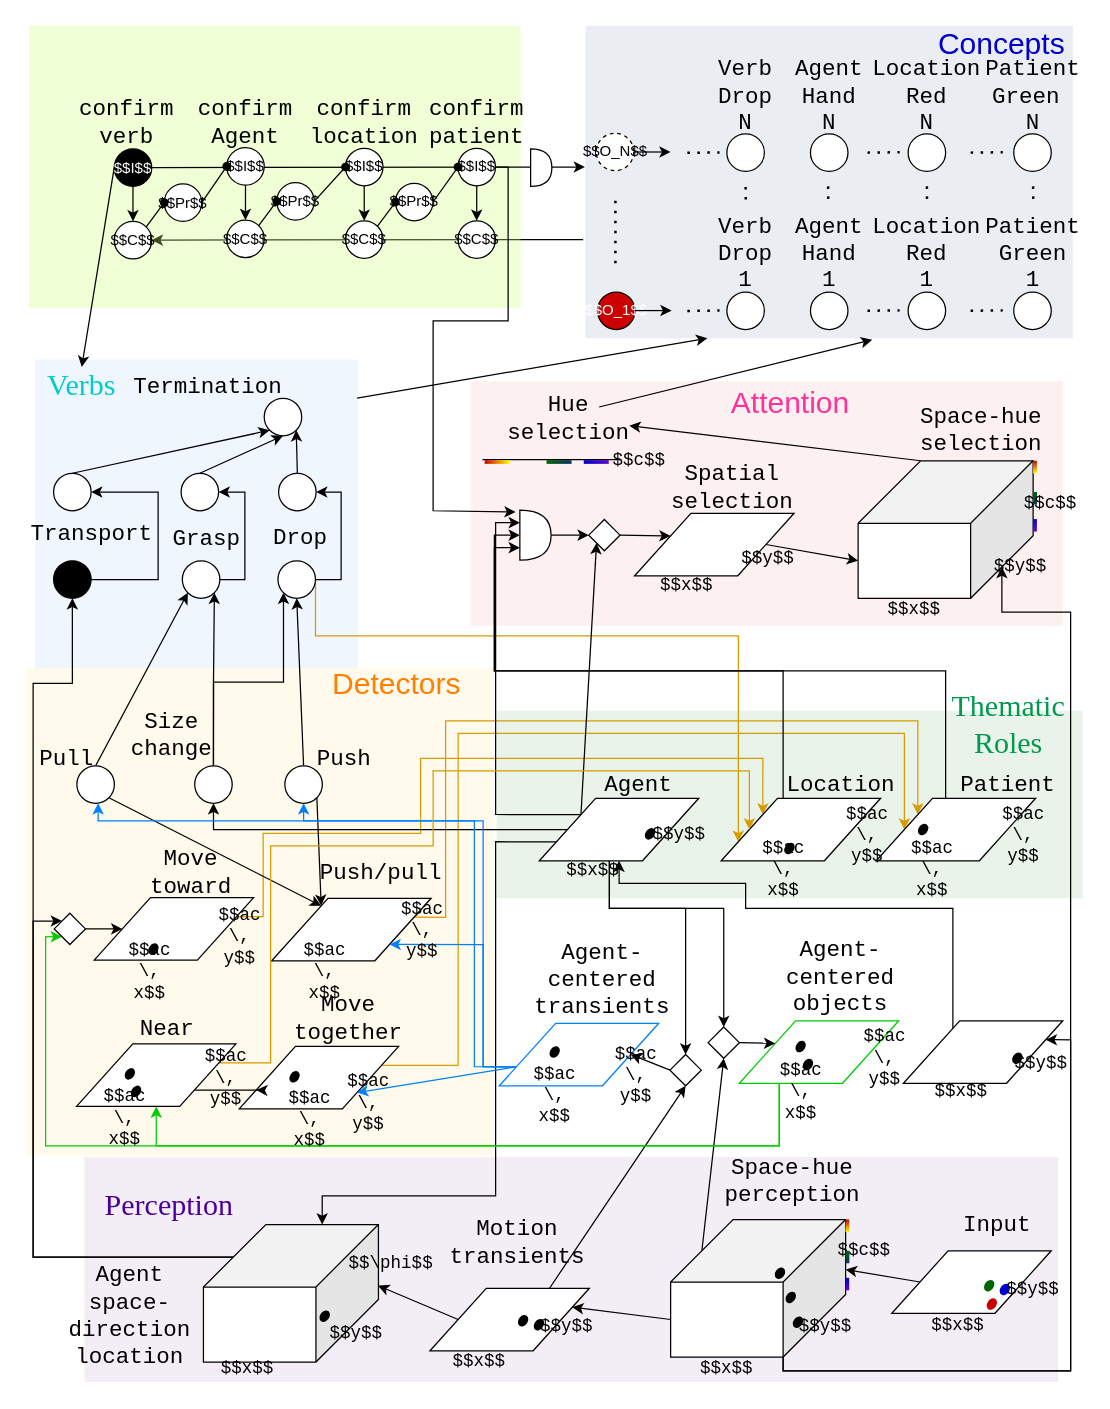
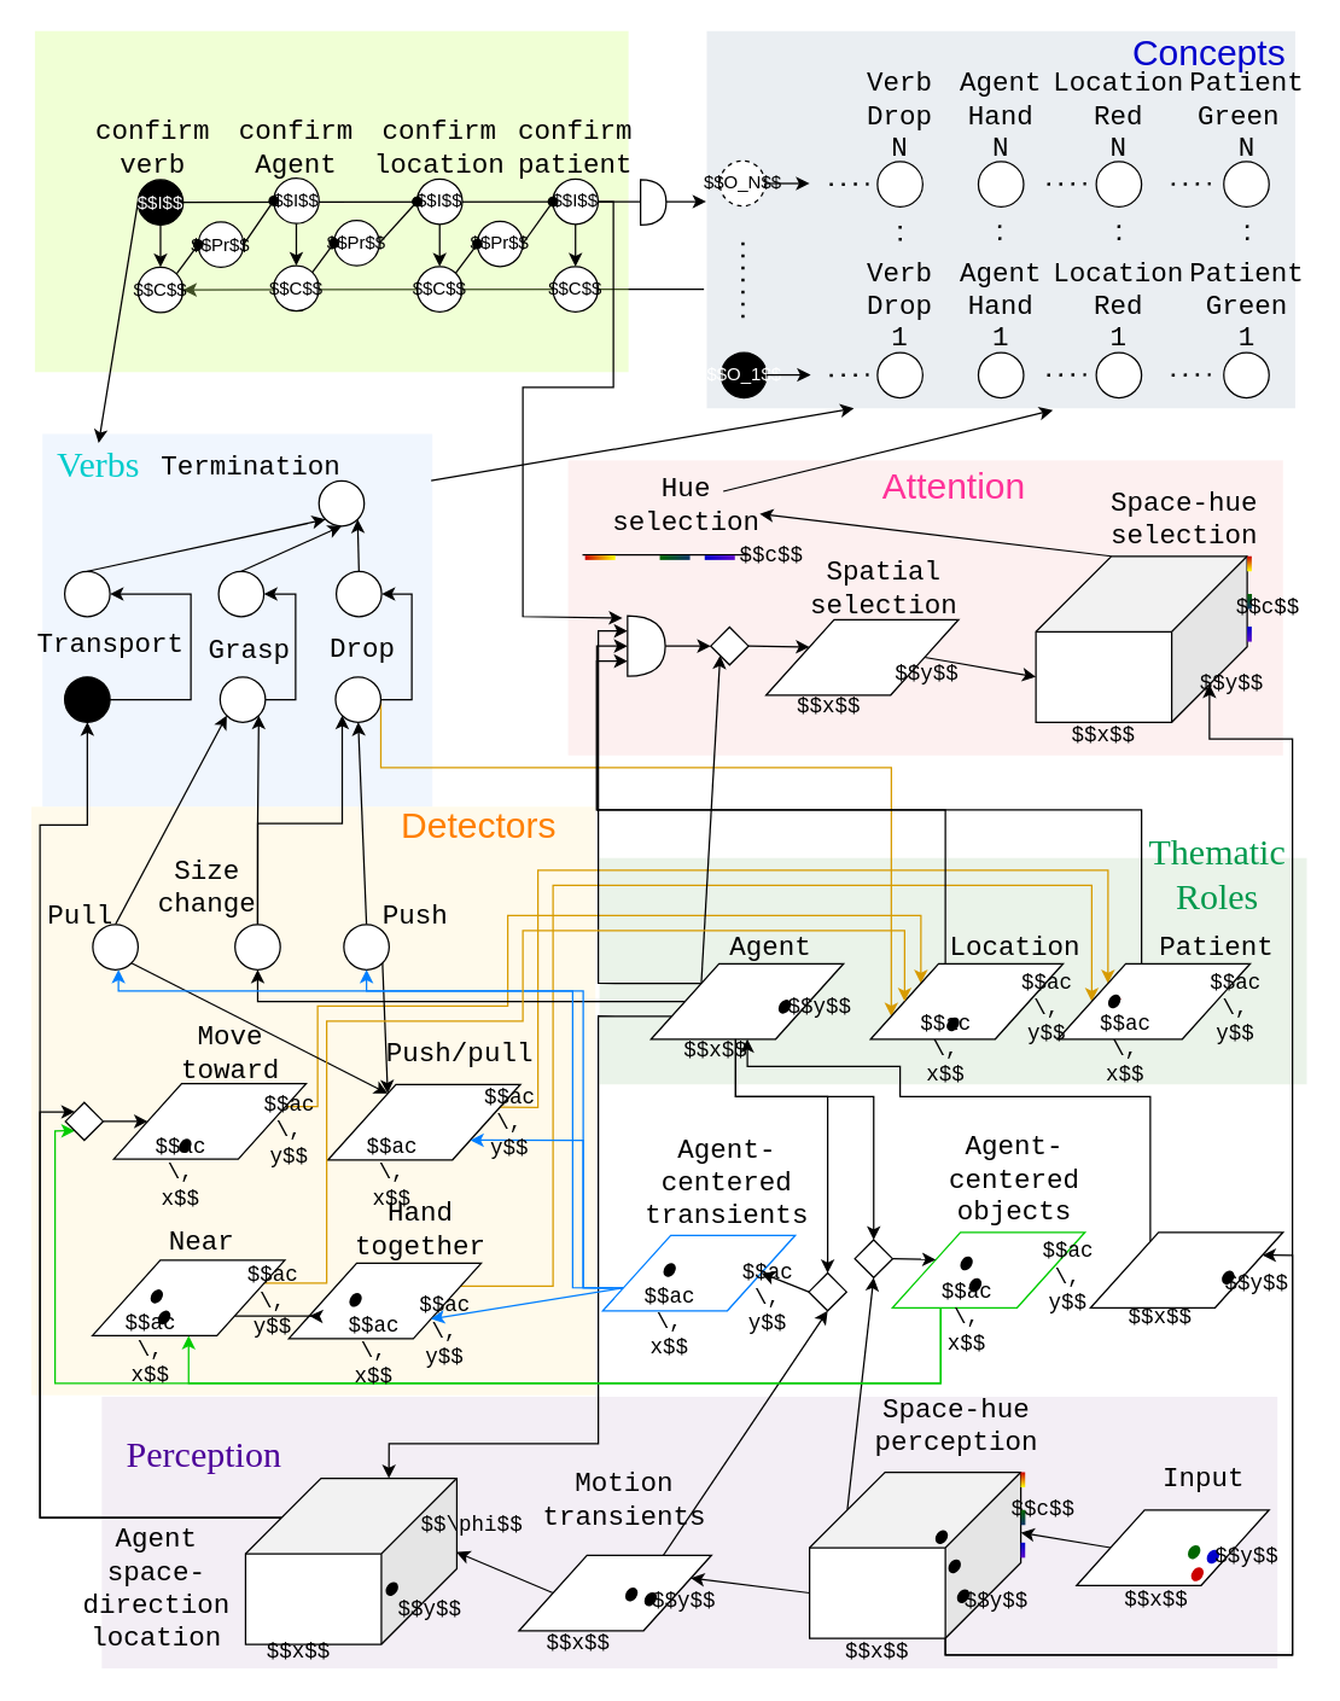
- <mxCell id="104" value="&lt;font color=&quot;#FFFFFF&quot;&gt;$$O_1$$&lt;/font&gt;" style="ellipse;whiteSpace=wrap;html=1;aspect=fixed;fillColor=#cc0000;" parent="1" vertex="1"><mxGeometry x="477.5" y="233" width="30" height="30" as="geometry" /></mxCell>
+ <mxCell id="104" value="&lt;font color=&quot;#FFFFFF&quot;&gt;$$O_1$$&lt;/font&gt;" style="ellipse;whiteSpace=wrap;html=1;aspect=fixed;fillColor=#000000;" parent="1" vertex="1"><mxGeometry x="477.5" y="233" width="30" height="30" as="geometry" /></mxCell>
- <mxCell id="31" value="&lt;font style=&quot;font-size: 18px&quot; face=&quot;Courier New&quot;&gt;Move together&lt;/font&gt;" style="text;html=1;strokeColor=none;fillColor=none;align=center;verticalAlign=middle;whiteSpace=wrap;rounded=0;" parent="1" vertex="1"><mxGeometry x="215.88" y="804.5" width="125" height="20" as="geometry" /></mxCell>
+ <mxCell id="31" value="&lt;font style=&quot;font-size: 18px&quot; face=&quot;Courier New&quot;&gt;Hand together&lt;/font&gt;" style="text;html=1;strokeColor=none;fillColor=none;align=center;verticalAlign=middle;whiteSpace=wrap;rounded=0;" parent="1" vertex="1"><mxGeometry x="215.88" y="804.5" width="125" height="20" as="geometry" /></mxCell>
